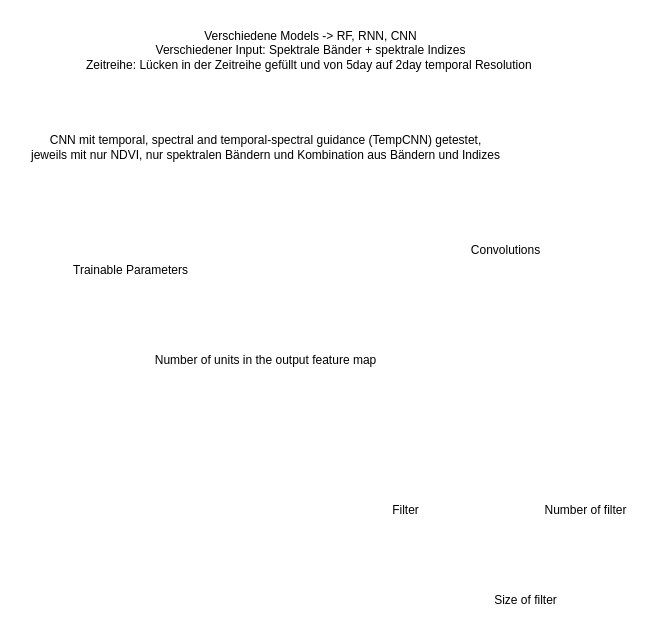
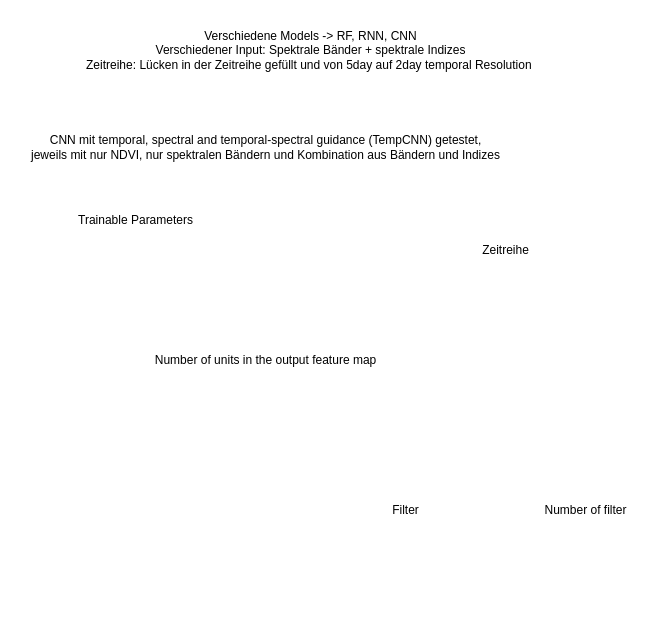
- <mxCell id="5" value="Convolutions" style="text;html=1;align=center;verticalAlign=middle;resizable=0;points=[];autosize=1;strokeColor=none;fillColor=none;" parent="1" vertex="1"><mxGeometry x="460" y="235" width="90" height="30" as="geometry" /></mxCell>
+ <mxCell id="5" value="Zeitreihe" style="text;html=1;align=center;verticalAlign=middle;resizable=0;points=[];autosize=1;strokeColor=none;fillColor=none;" parent="1" vertex="1"><mxGeometry x="460" y="235" width="90" height="30" as="geometry" /></mxCell>
- <mxCell id="2" value="Trainable Parameters" style="text;html=1;align=center;verticalAlign=middle;resizable=0;points=[];autosize=1;strokeColor=none;fillColor=none;" parent="1" vertex="1"><mxGeometry x="60" y="255" width="140" height="30" as="geometry" /></mxCell>
+ <mxCell id="2" value="Trainable Parameters" style="text;html=1;align=center;verticalAlign=middle;resizable=0;points=[];autosize=1;strokeColor=none;fillColor=none;" parent="1" vertex="1"><mxGeometry x="65" y="205" width="140" height="30" as="geometry" /></mxCell>
- <mxCell id="7" value="Size of filter" style="text;html=1;align=center;verticalAlign=middle;resizable=0;points=[];autosize=1;strokeColor=none;fillColor=none;" parent="1" vertex="1"><mxGeometry x="480" y="585" width="90" height="30" as="geometry" /></mxCell>
